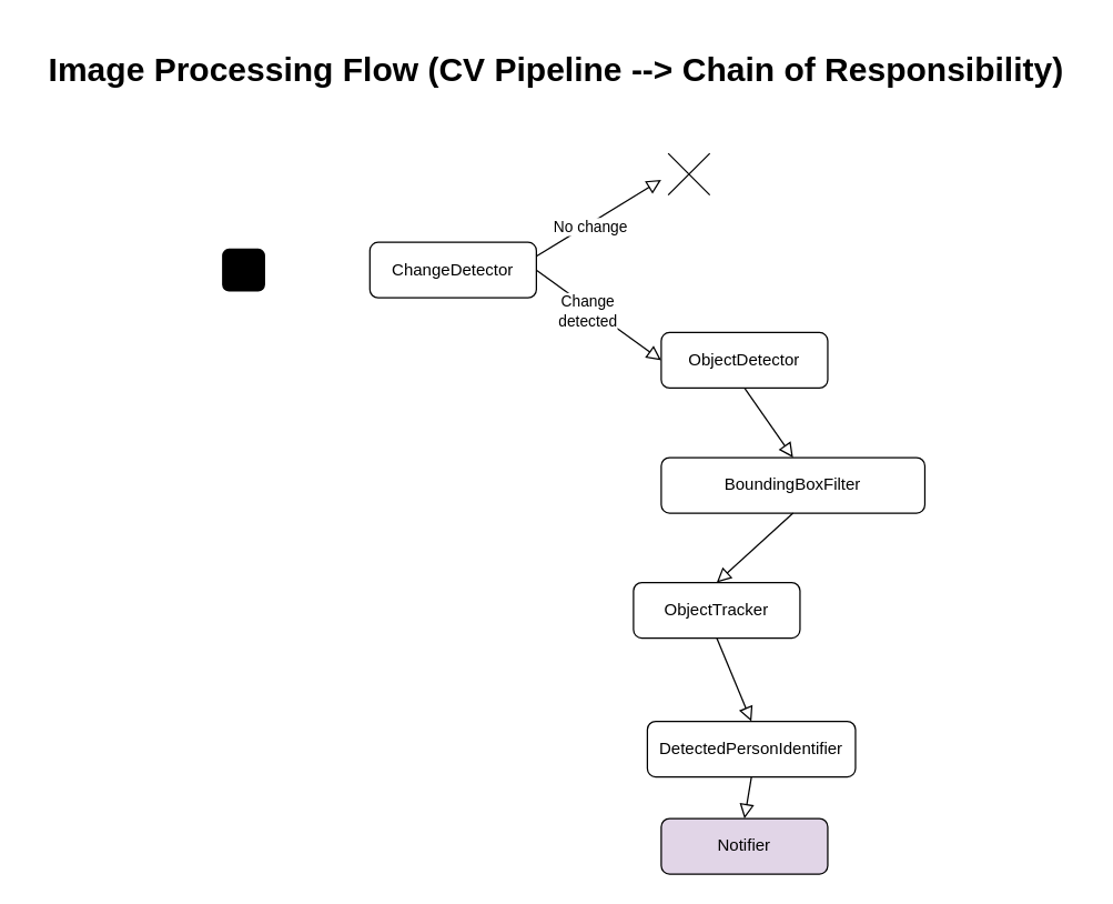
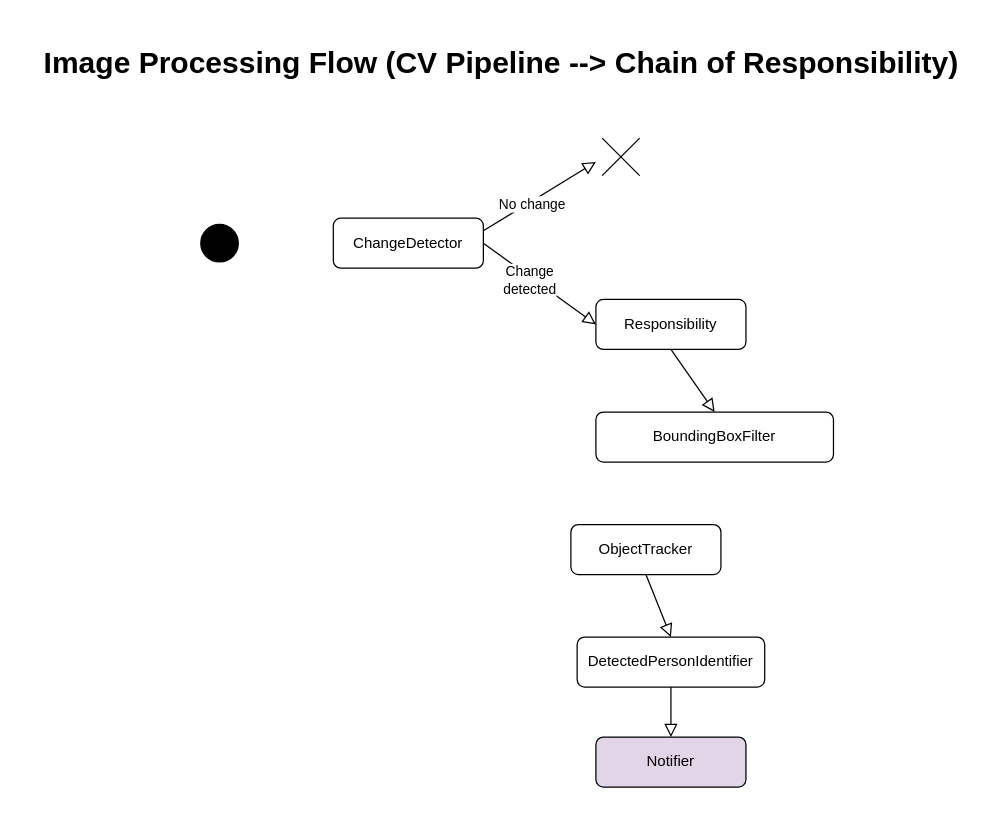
- <mxCell id="2" value="rw" style="fillColor=strokeColor;html=1;rounded=1;" vertex="1" parent="1"><mxGeometry x="160" y="179" width="30" height="30" as="geometry" /></mxCell>
+ <mxCell id="2" value="rw" style="ellipse;fillColor=strokeColor;html=1;" vertex="1" parent="1"><mxGeometry x="160" y="179" width="30" height="30" as="geometry" /></mxCell>
- <mxCell id="4" value="ObjectDetector" style="rounded=1;whiteSpace=wrap;html=1;fontSize=12;glass=0;strokeWidth=1;shadow=0;" vertex="1" parent="1"><mxGeometry x="476" y="239" width="120" height="40" as="geometry" /></mxCell>
+ <mxCell id="4" value="Responsibility" style="rounded=1;whiteSpace=wrap;html=1;fontSize=12;glass=0;strokeWidth=1;shadow=0;" vertex="1" parent="1"><mxGeometry x="476" y="239" width="120" height="40" as="geometry" /></mxCell>
- <mxCell id="12" value="" style="rounded=0;html=1;jettySize=auto;orthogonalLoop=1;fontSize=11;endArrow=block;endFill=0;endSize=8;strokeWidth=1;shadow=0;labelBackgroundColor=none;exitX=0.5;exitY=1;exitDx=0;exitDy=0;entryX=0.5;entryY=0;entryDx=0;entryDy=0;" edge="1" parent="1" source="9" target="11"><mxGeometry relative="1" as="geometry"><mxPoint x="546" y="289" as="sourcePoint" /><mxPoint x="546" y="339" as="targetPoint" /></mxGeometry></mxCell>
- <mxCell id="13" value="DetectedPersonIdentifier" style="rounded=1;whiteSpace=wrap;html=1;fontSize=12;glass=0;strokeWidth=1;shadow=0;" vertex="1" parent="1"><mxGeometry x="466" y="519" width="150" height="40" as="geometry" /></mxCell>
+ <mxCell id="13" value="DetectedPersonIdentifier" style="rounded=1;whiteSpace=wrap;html=1;fontSize=12;glass=0;strokeWidth=1;shadow=0;" vertex="1" parent="1"><mxGeometry x="461" y="509" width="150" height="40" as="geometry" /></mxCell>
